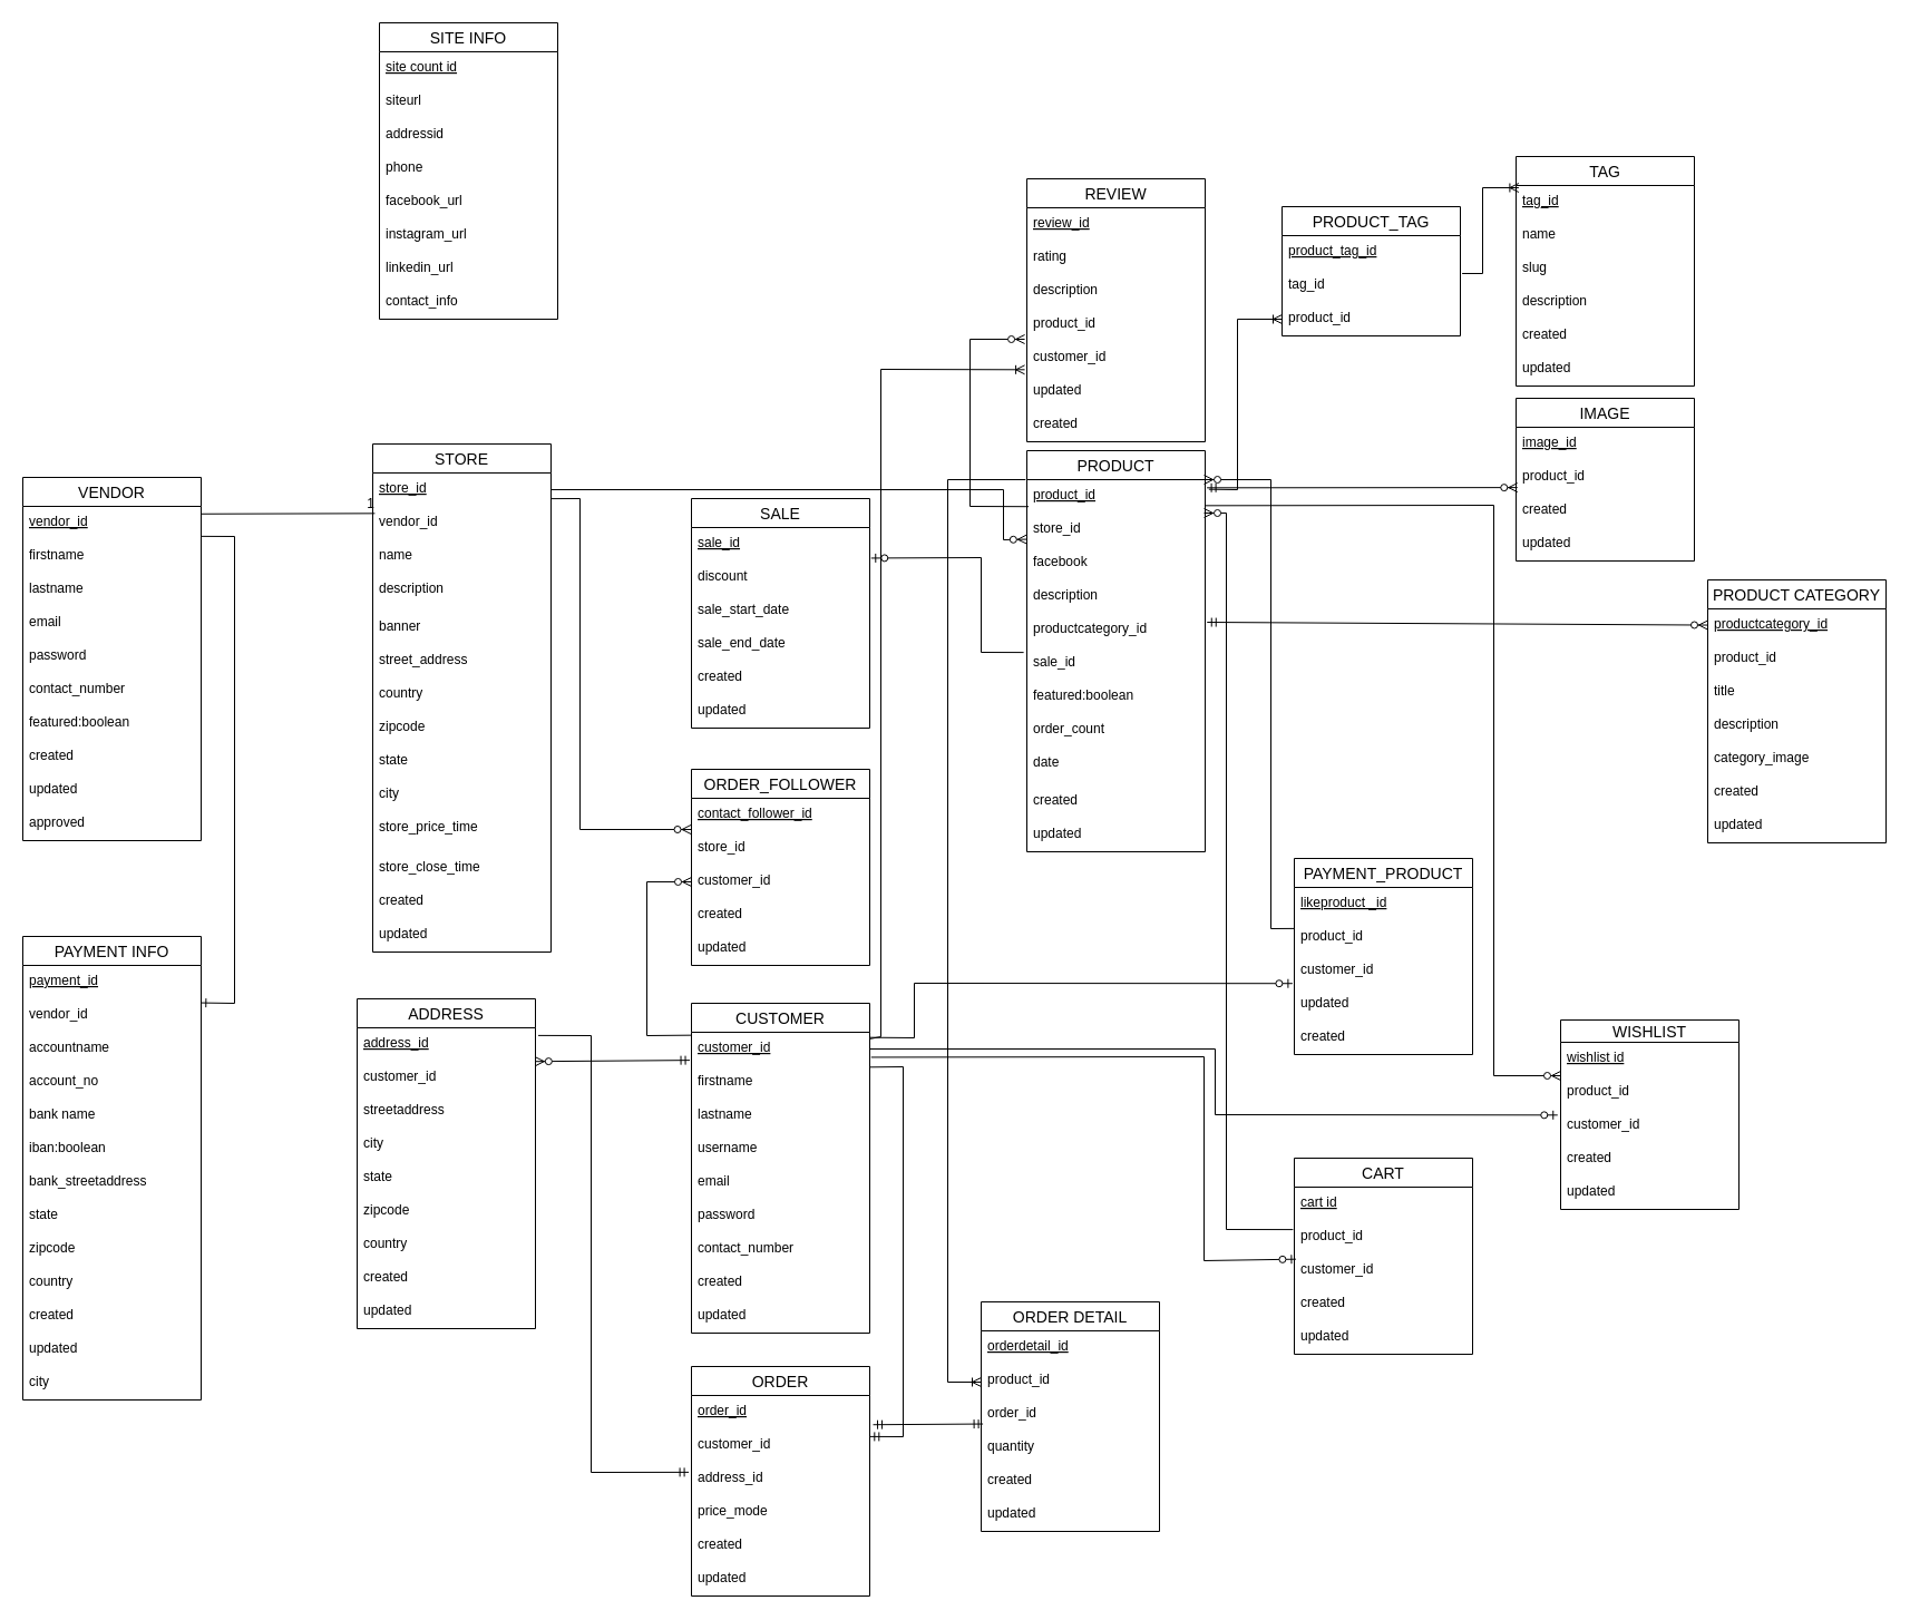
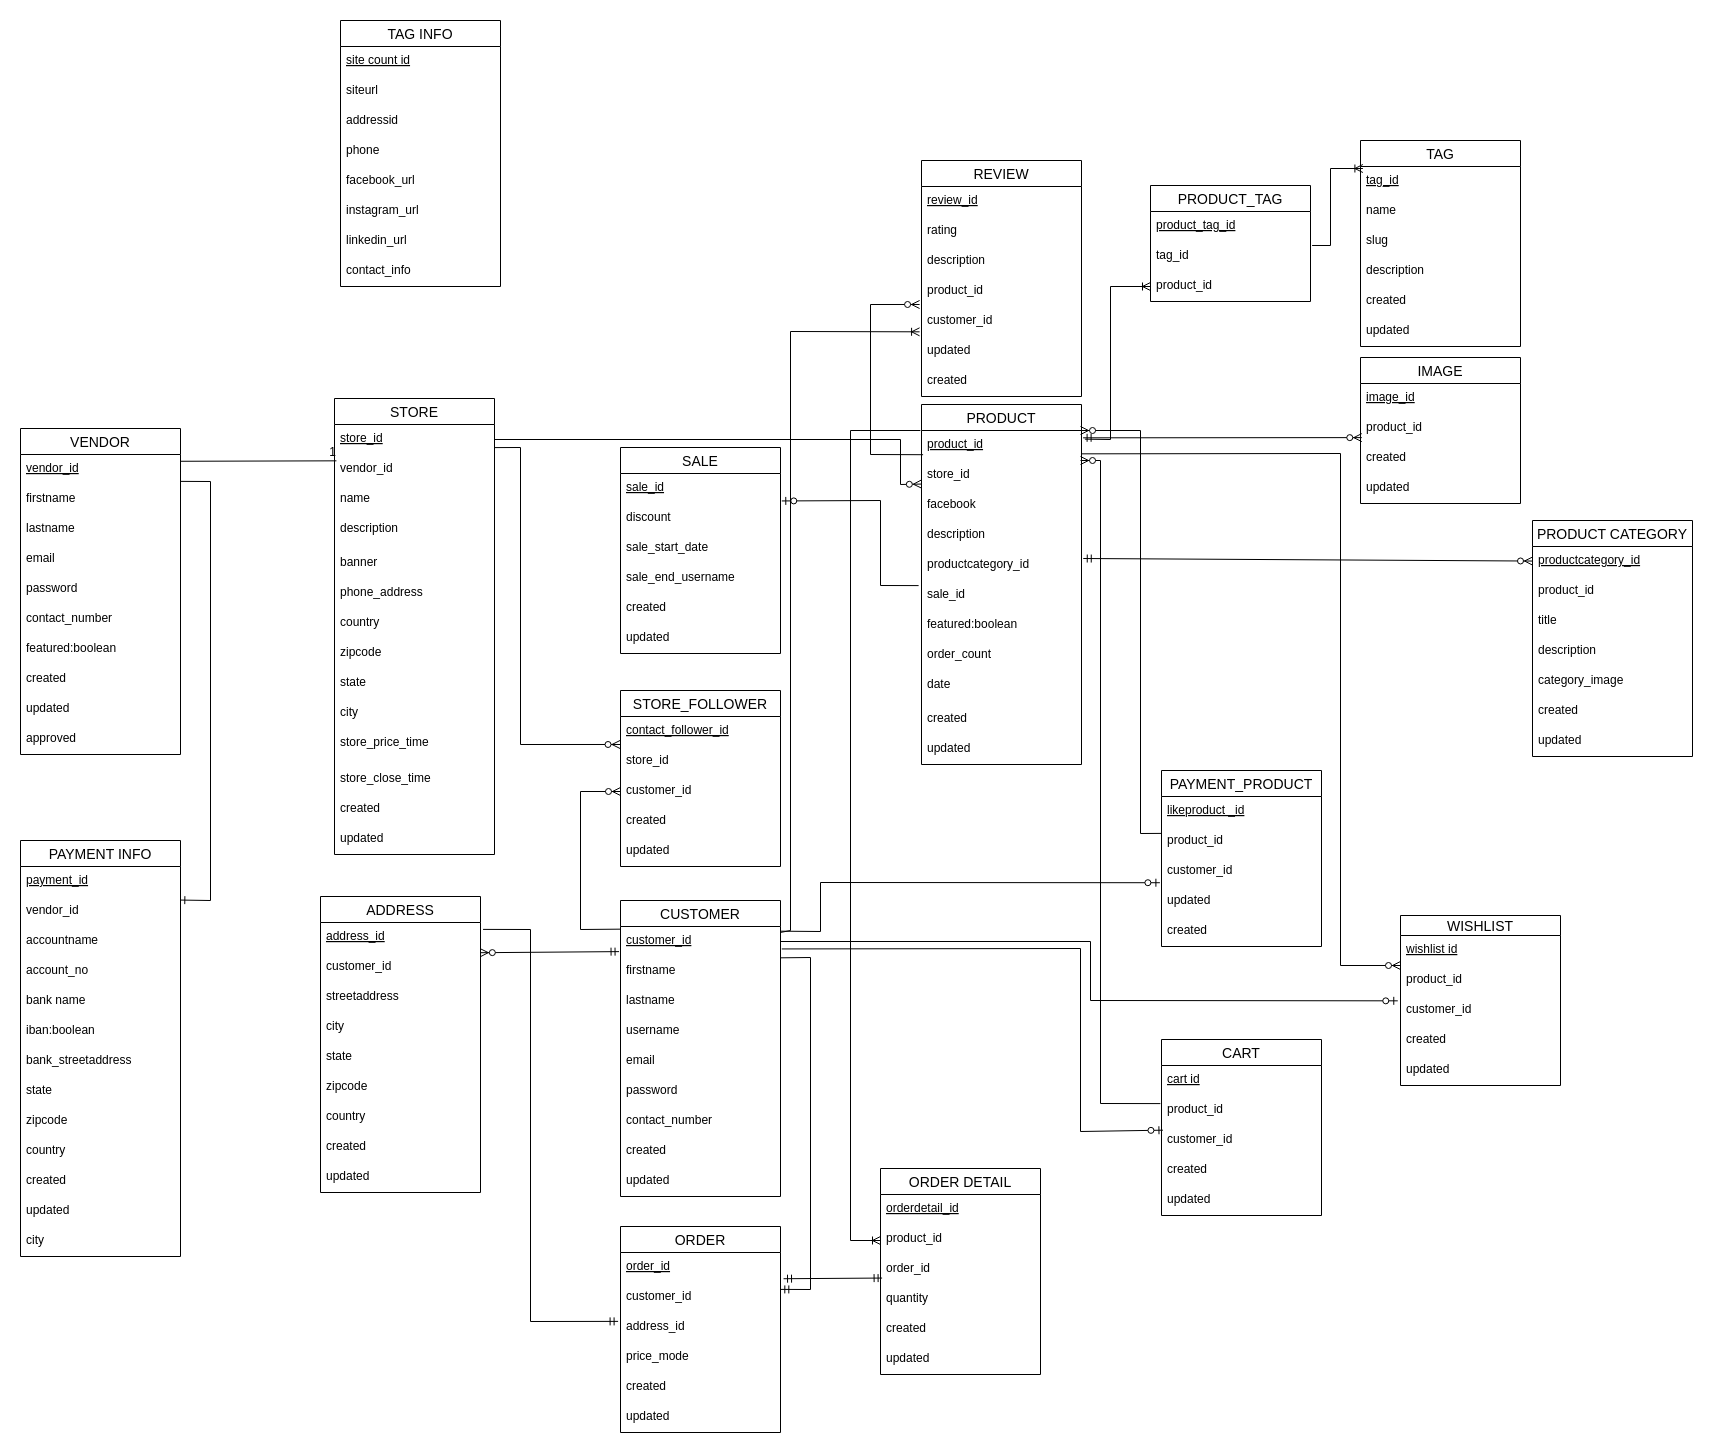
- <mxCell id="19" value="SITE INFO" style="swimlane;fontStyle=0;childLayout=stackLayout;horizontal=1;startSize=26;horizontalStack=0;resizeParent=1;resizeParentMax=0;resizeLast=0;collapsible=1;marginBottom=0;align=center;fontSize=14;" parent="1" vertex="1"><mxGeometry x="340" y="20" width="160" height="266" as="geometry" /></mxCell>
+ <mxCell id="19" value="TAG INFO" style="swimlane;fontStyle=0;childLayout=stackLayout;horizontal=1;startSize=26;horizontalStack=0;resizeParent=1;resizeParentMax=0;resizeLast=0;collapsible=1;marginBottom=0;align=center;fontSize=14;" parent="1" vertex="1"><mxGeometry x="340" y="20" width="160" height="266" as="geometry" /></mxCell>
- <mxCell id="157" value="sale_end_date" style="text;strokeColor=none;fillColor=none;spacingLeft=4;spacingRight=4;overflow=hidden;rotatable=0;points=[[0,0.5],[1,0.5]];portConstraint=eastwest;fontSize=12;" parent="153" vertex="1"><mxGeometry y="116" width="160" height="30" as="geometry" /></mxCell>
+ <mxCell id="157" value="sale_end_username" style="text;strokeColor=none;fillColor=none;spacingLeft=4;spacingRight=4;overflow=hidden;rotatable=0;points=[[0,0.5],[1,0.5]];portConstraint=eastwest;fontSize=12;" parent="153" vertex="1"><mxGeometry y="116" width="160" height="30" as="geometry" /></mxCell>
- <mxCell id="8" value="street_address" style="text;strokeColor=none;fillColor=none;spacingLeft=4;spacingRight=4;overflow=hidden;rotatable=0;points=[[0,0.5],[1,0.5]];portConstraint=eastwest;fontSize=12;" parent="2" vertex="1"><mxGeometry y="180" width="160" height="30" as="geometry" /></mxCell>
+ <mxCell id="8" value="phone_address" style="text;strokeColor=none;fillColor=none;spacingLeft=4;spacingRight=4;overflow=hidden;rotatable=0;points=[[0,0.5],[1,0.5]];portConstraint=eastwest;fontSize=12;" parent="2" vertex="1"><mxGeometry y="180" width="160" height="30" as="geometry" /></mxCell>
- <mxCell id="55" value="ORDER_FOLLOWER" style="swimlane;fontStyle=0;childLayout=stackLayout;horizontal=1;startSize=26;horizontalStack=0;resizeParent=1;resizeParentMax=0;resizeLast=0;collapsible=1;marginBottom=0;align=center;fontSize=14;" parent="1" vertex="1"><mxGeometry x="620" y="690" width="160" height="176" as="geometry" /></mxCell>
+ <mxCell id="55" value="STORE_FOLLOWER" style="swimlane;fontStyle=0;childLayout=stackLayout;horizontal=1;startSize=26;horizontalStack=0;resizeParent=1;resizeParentMax=0;resizeLast=0;collapsible=1;marginBottom=0;align=center;fontSize=14;" parent="1" vertex="1"><mxGeometry x="620" y="690" width="160" height="176" as="geometry" /></mxCell>
